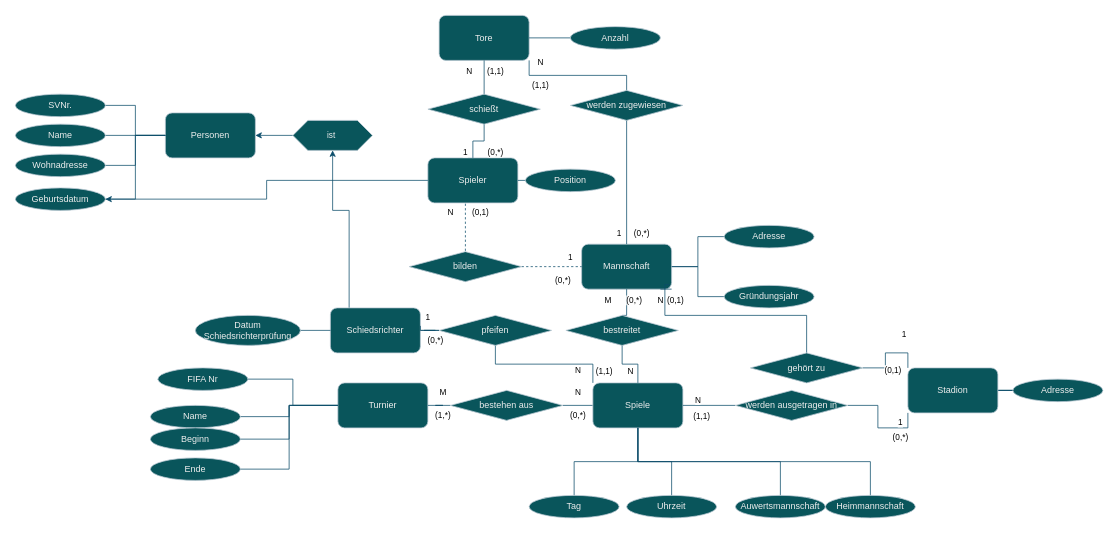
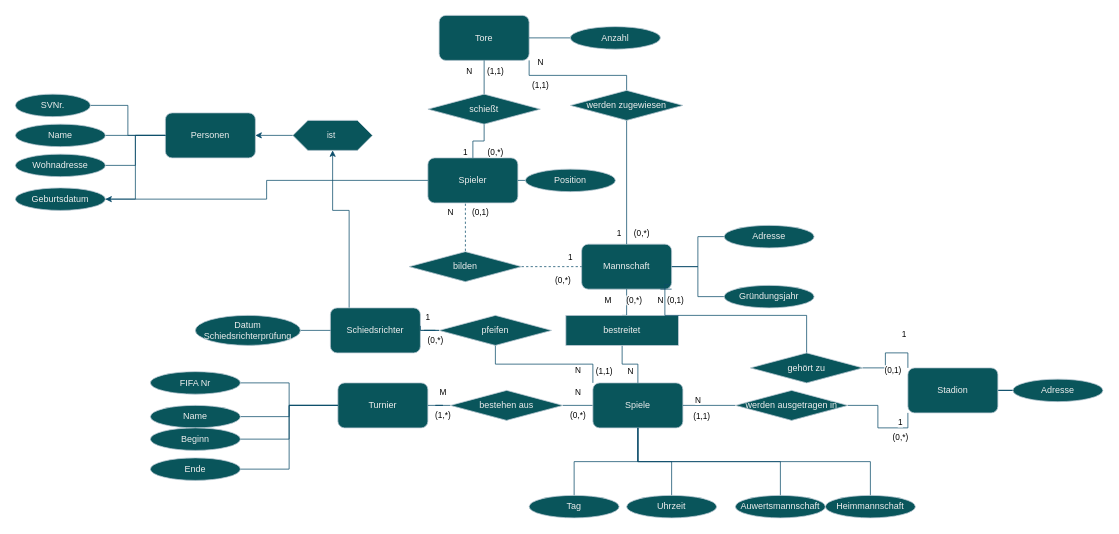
- <mxCell id="35" value="SVNr." style="ellipse;whiteSpace=wrap;html=1;strokeColor=#BAC8D3;fontColor=#EEEEEE;fillColor=#09555B;" vertex="1" parent="1"><mxGeometry x="20" y="125" width="120" height="30" as="geometry" /></mxCell>
+ <mxCell id="35" value="SVNr." style="ellipse;whiteSpace=wrap;html=1;strokeColor=#BAC8D3;fontColor=#EEEEEE;fillColor=#09555B;" vertex="1" parent="1"><mxGeometry x="20" y="125" width="100" height="30" as="geometry" /></mxCell>
- <mxCell id="16" value="bestreitet" style="rhombus;whiteSpace=wrap;html=1;labelBackgroundColor=none;fillColor=#09555B;strokeColor=#BAC8D3;fontColor=#EEEEEE;" vertex="1" parent="1"><mxGeometry x="754" y="420" width="150" height="40" as="geometry" /></mxCell>
+ <mxCell id="16" value="bestreitet" style="whiteSpace=wrap;html=1;labelBackgroundColor=none;fillColor=#09555B;strokeColor=#BAC8D3;fontColor=#EEEEEE;rounded=0;" vertex="1" parent="1"><mxGeometry x="754" y="420" width="150" height="40" as="geometry" /></mxCell>
- <mxCell id="62" value="FIFA Nr" style="ellipse;whiteSpace=wrap;html=1;strokeColor=#BAC8D3;fontColor=#EEEEEE;fillColor=#09555B;" vertex="1" parent="1"><mxGeometry x="210" y="490" width="120" height="30" as="geometry" /></mxCell>
+ <mxCell id="62" value="FIFA Nr" style="ellipse;whiteSpace=wrap;html=1;strokeColor=#BAC8D3;fontColor=#EEEEEE;fillColor=#09555B;" vertex="1" parent="1"><mxGeometry x="200" y="495" width="120" height="30" as="geometry" /></mxCell>
